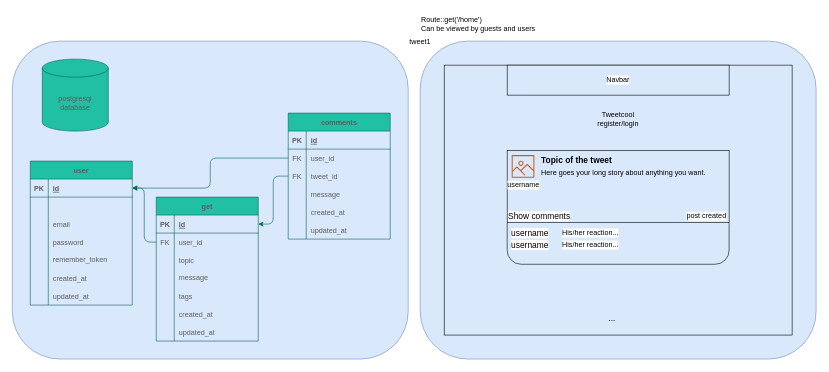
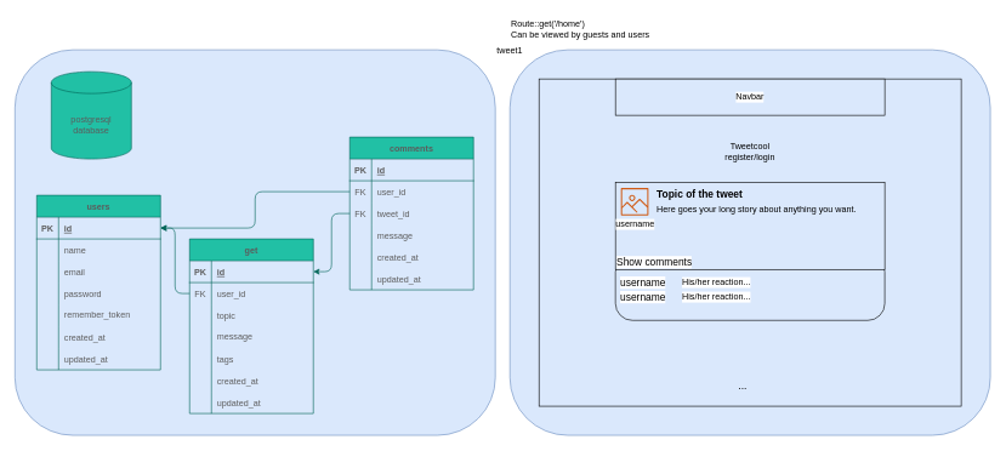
- <mxCell id="74" value="Tweetcool&lt;br&gt;register/login" style="text;html=1;strokeColor=none;fillColor=none;align=center;verticalAlign=middle;whiteSpace=wrap;rounded=0;" vertex="1" parent="1"><mxGeometry x="955" y="188" width="150" height="20" as="geometry" /></mxCell>
+ <mxCell id="74" value="Tweetcool&lt;br&gt;register/login" style="text;html=1;strokeColor=none;fillColor=none;align=center;verticalAlign=middle;whiteSpace=wrap;rounded=0;" vertex="1" parent="1"><mxGeometry x="955" y="198" width="150" height="20" as="geometry" /></mxCell>
- <mxCell id="11" value="user" style="shape=table;startSize=30;container=1;collapsible=1;childLayout=tableLayout;fixedRows=1;rowLines=0;fontStyle=1;align=center;resizeLast=1;fillColor=#21C0A5;strokeColor=#006658;fontColor=#5C5C5C;" vertex="1" parent="1"><mxGeometry x="50" y="268" width="170" height="240" as="geometry"><mxRectangle x="40" y="190" width="60" height="30" as="alternateBounds" /></mxGeometry></mxCell>
+ <mxCell id="11" value="users" style="shape=table;startSize=30;container=1;collapsible=1;childLayout=tableLayout;fixedRows=1;rowLines=0;fontStyle=1;align=center;resizeLast=1;fillColor=#21C0A5;strokeColor=#006658;fontColor=#5C5C5C;" vertex="1" parent="1"><mxGeometry x="50" y="268" width="170" height="240" as="geometry"><mxRectangle x="40" y="190" width="60" height="30" as="alternateBounds" /></mxGeometry></mxCell>
+ <mxCell id="17" value="name" style="shape=partialRectangle;connectable=0;fillColor=none;top=0;left=0;bottom=0;right=0;align=left;spacingLeft=6;overflow=hidden;strokeColor=#006658;fontColor=#5C5C5C;" vertex="1" parent="15"><mxGeometry x="30" width="140" height="30" as="geometry" /></mxCell>
- <mxCell id="85" value="post created" style="text;html=1;strokeColor=none;fillColor=none;align=center;verticalAlign=middle;whiteSpace=wrap;rounded=0;labelBackgroundColor=#ffffff;" vertex="1" parent="77"><mxGeometry x="295" y="100" width="75.0" height="20" as="geometry" /></mxCell>
